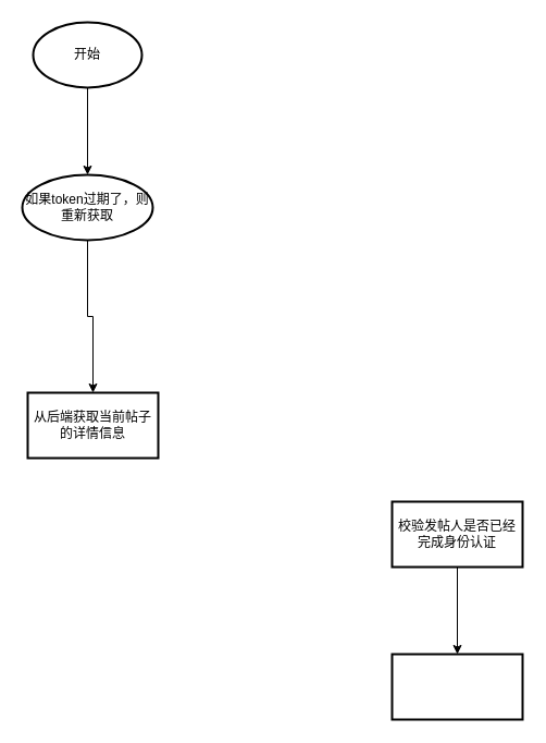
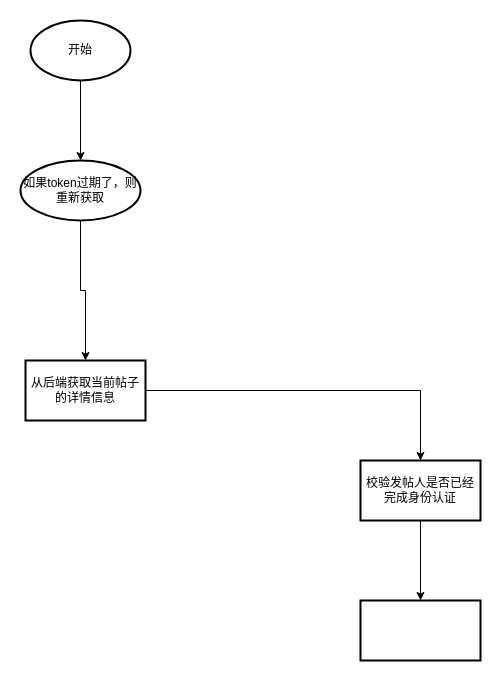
+ <mxCell id="6" value="" style="edgeStyle=orthogonalEdgeStyle;rounded=0;orthogonalLoop=1;jettySize=auto;html=1;" edge="1" parent="1" source="7" target="9"><mxGeometry relative="1" as="geometry" /></mxCell>
